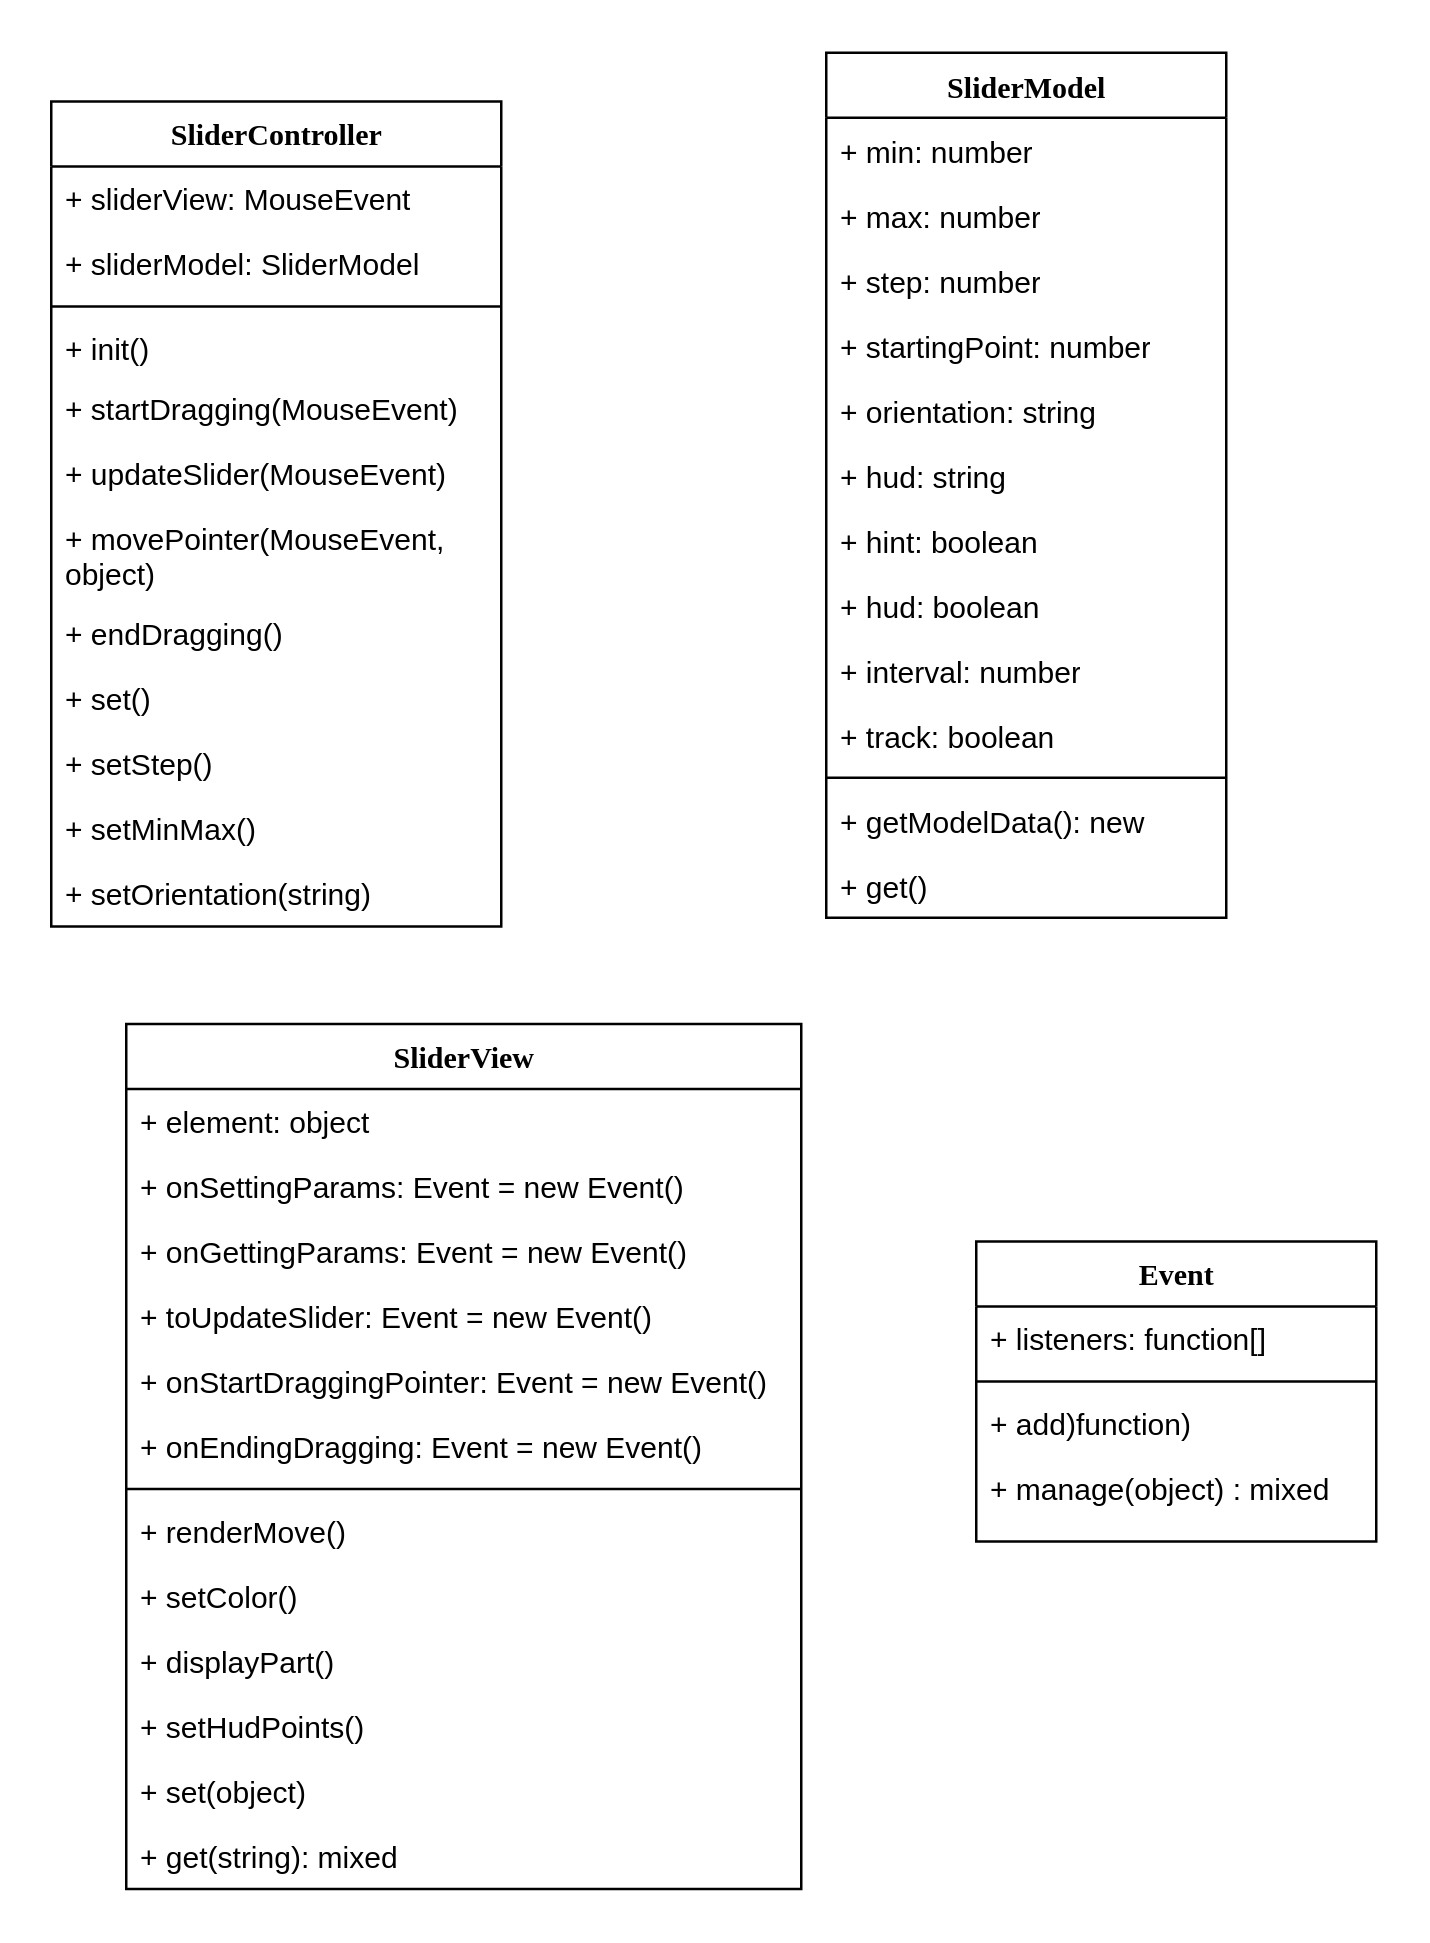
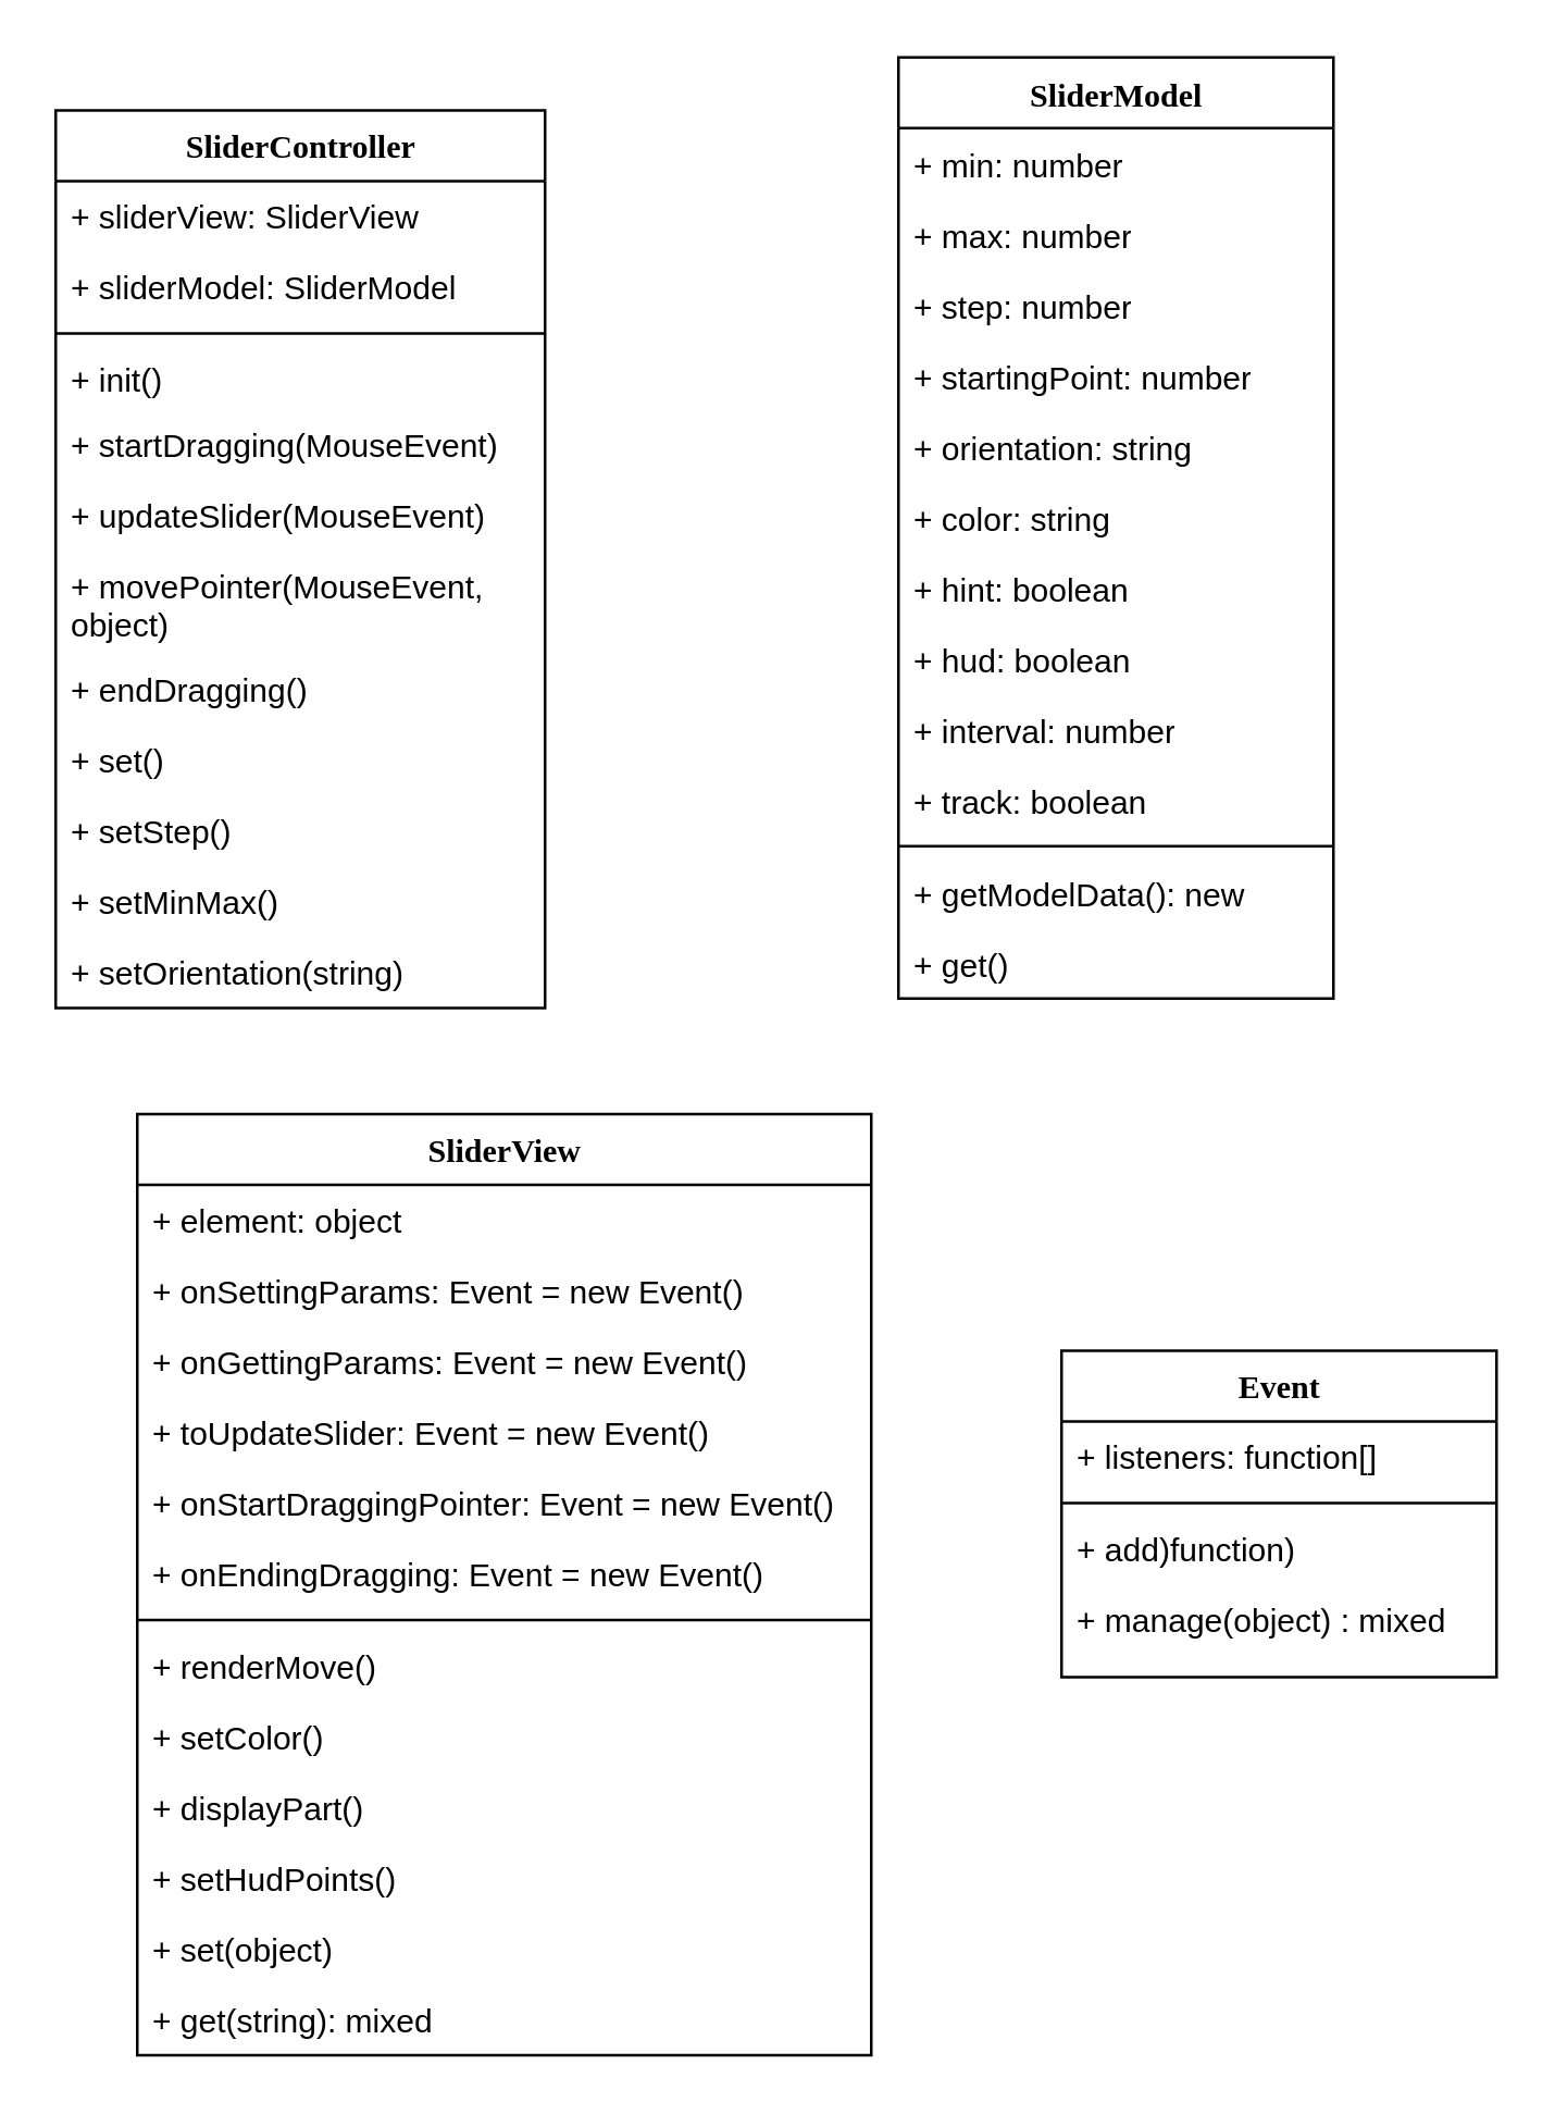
- <mxCell id="3" value="+ sliderView: MouseEvent" style="text;html=1;strokeColor=none;fillColor=none;align=left;verticalAlign=top;spacingLeft=4;spacingRight=4;whiteSpace=wrap;overflow=hidden;rotatable=0;points=[[0,0.5],[1,0.5]];portConstraint=eastwest;" parent="2" vertex="1"><mxGeometry y="26" width="180" height="26" as="geometry" /></mxCell>
+ <mxCell id="3" value="+ sliderView: SliderView" style="text;html=1;strokeColor=none;fillColor=none;align=left;verticalAlign=top;spacingLeft=4;spacingRight=4;whiteSpace=wrap;overflow=hidden;rotatable=0;points=[[0,0.5],[1,0.5]];portConstraint=eastwest;" parent="2" vertex="1"><mxGeometry y="26" width="180" height="26" as="geometry" /></mxCell>
- <mxCell id="35" value="+ hud: string" style="text;html=1;strokeColor=none;fillColor=none;align=left;verticalAlign=top;spacingLeft=4;spacingRight=4;whiteSpace=wrap;overflow=hidden;rotatable=0;points=[[0,0.5],[1,0.5]];portConstraint=eastwest;" vertex="1" parent="29"><mxGeometry y="156" width="160" height="26" as="geometry" /></mxCell>
+ <mxCell id="35" value="+ color: string" style="text;html=1;strokeColor=none;fillColor=none;align=left;verticalAlign=top;spacingLeft=4;spacingRight=4;whiteSpace=wrap;overflow=hidden;rotatable=0;points=[[0,0.5],[1,0.5]];portConstraint=eastwest;" vertex="1" parent="29"><mxGeometry y="156" width="160" height="26" as="geometry" /></mxCell>
